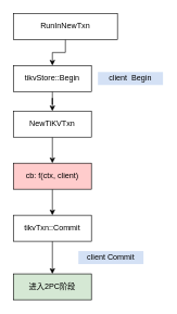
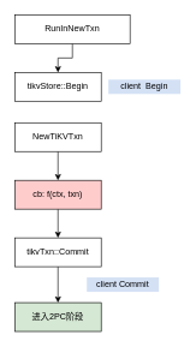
- <mxCell id="4" value="" style="edgeStyle=orthogonalEdgeStyle;rounded=0;orthogonalLoop=1;jettySize=auto;html=1;" edge="1" parent="1" source="5" target="7"><mxGeometry relative="1" as="geometry" /></mxCell>
- <mxCell id="9" value="cb: f(ctx, client)" style="rounded=0;whiteSpace=wrap;html=1;fillColor=#FFCCCC;" diagramCategory="general" diagramName="Rectangle" vertex="1" parent="1"><mxGeometry x="20" y="250" width="120" height="40" as="geometry" /></mxCell>
+ <mxCell id="9" value="cb: f(ctx, txn)" style="rounded=0;whiteSpace=wrap;html=1;fillColor=#FFCCCC;" diagramCategory="general" diagramName="Rectangle" vertex="1" parent="1"><mxGeometry x="20" y="250" width="120" height="40" as="geometry" /></mxCell>
